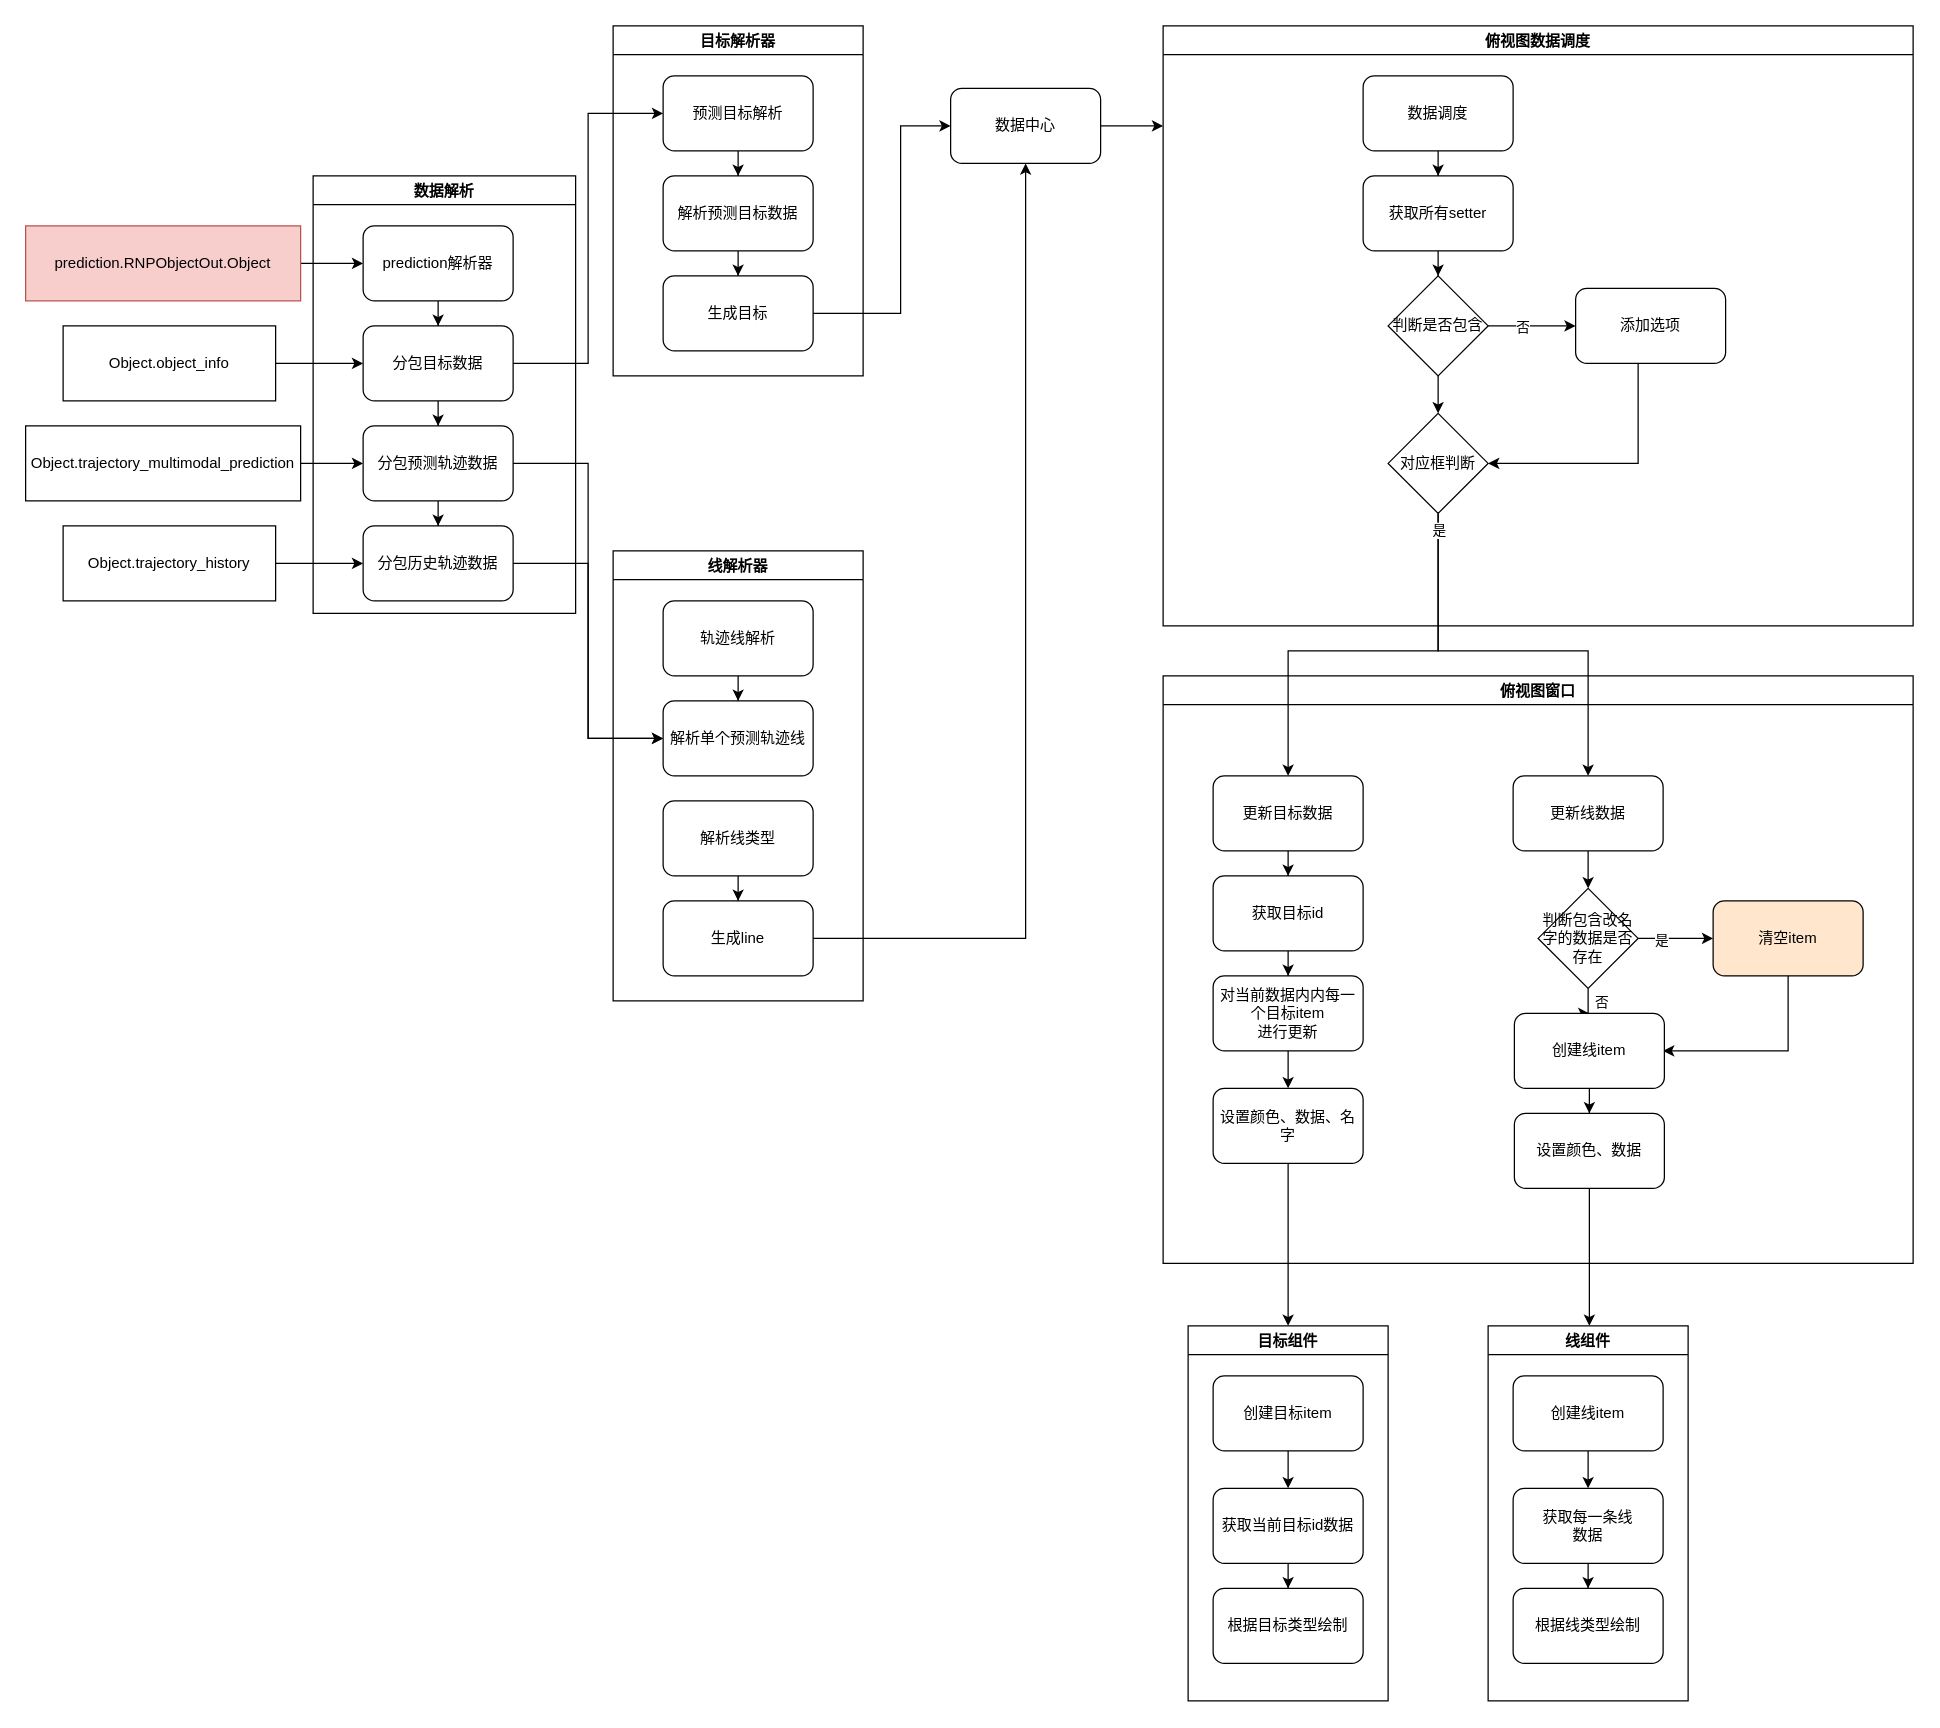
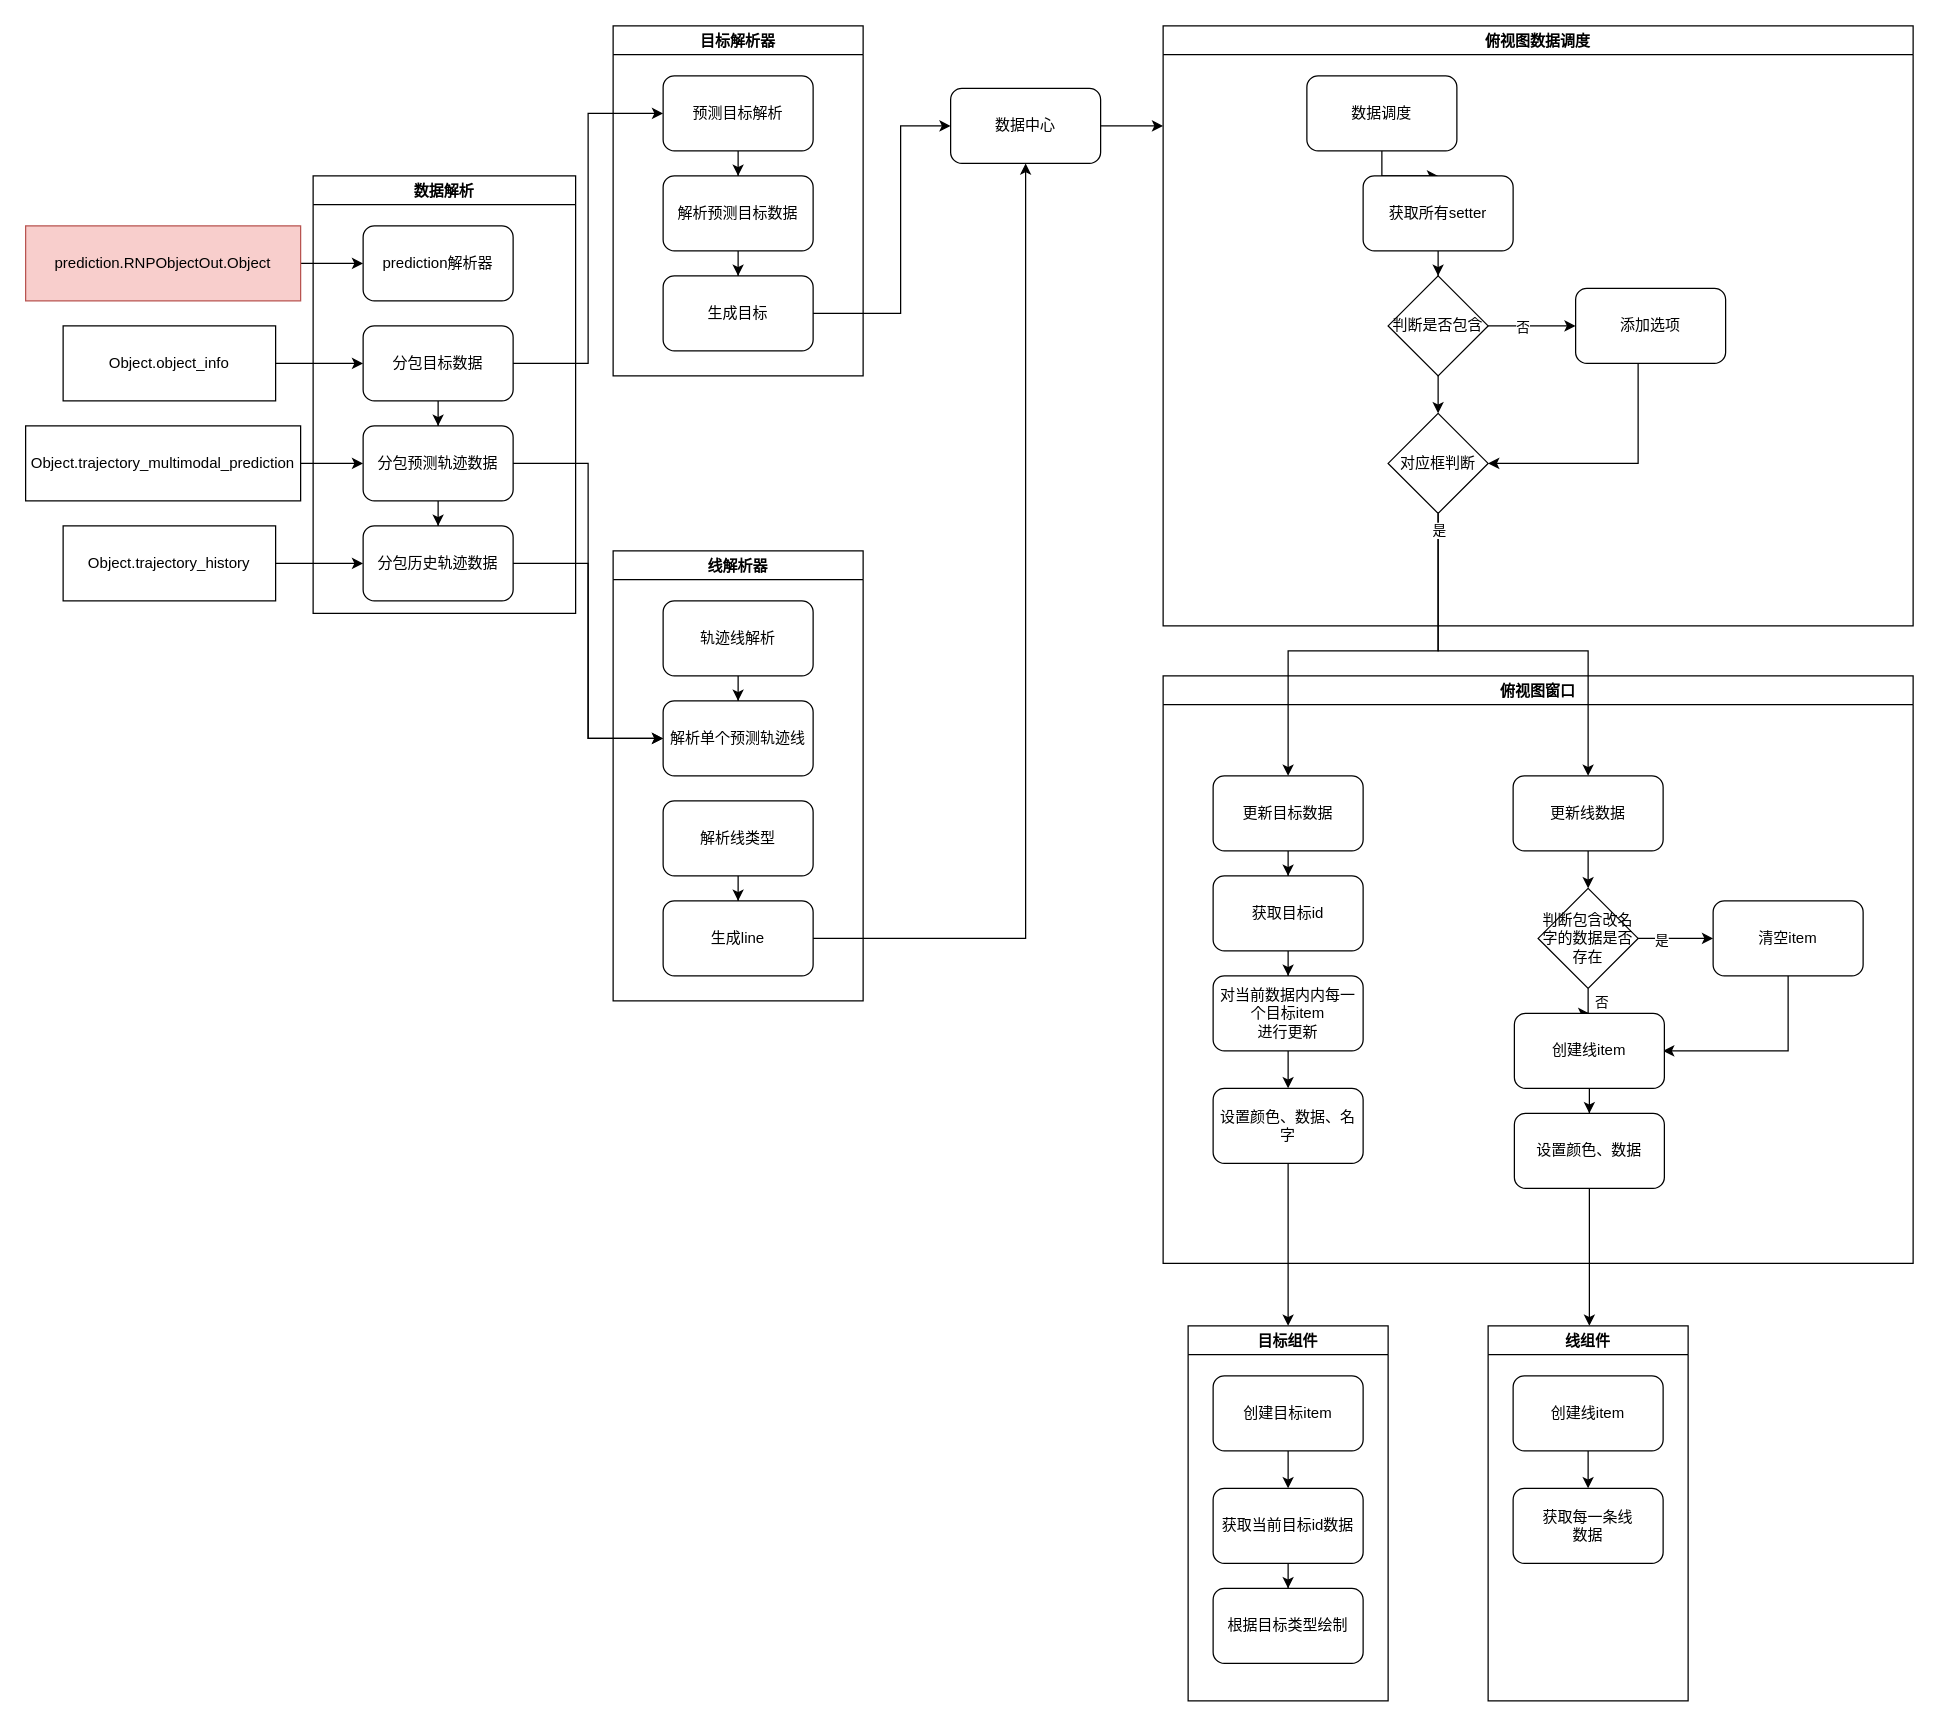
- <mxCell id="23" value="数据调度" style="rounded=1;whiteSpace=wrap;html=1;" parent="14" vertex="1"><mxGeometry x="160" y="40" width="120" height="60" as="geometry" /></mxCell>
+ <mxCell id="23" value="数据调度" style="rounded=1;whiteSpace=wrap;html=1;" parent="14" vertex="1"><mxGeometry x="115" y="40" width="120" height="60" as="geometry" /></mxCell>
- <mxCell id="67" value="" style="edgeStyle=orthogonalEdgeStyle;rounded=0;orthogonalLoop=1;jettySize=auto;html=1;" parent="66" source="68" target="74" edge="1"><mxGeometry relative="1" as="geometry" /></mxCell>
- <mxCell id="36" value="清空item" style="rounded=1;whiteSpace=wrap;html=1;fillColor=#ffe6cc;" parent="24" vertex="1"><mxGeometry x="440" y="180" width="120" height="60" as="geometry" /></mxCell>
+ <mxCell id="36" value="清空item" style="rounded=1;whiteSpace=wrap;html=1;" parent="24" vertex="1"><mxGeometry x="440" y="180" width="120" height="60" as="geometry" /></mxCell>
- <mxCell id="51" value="" style="edgeStyle=orthogonalEdgeStyle;rounded=0;orthogonalLoop=1;jettySize=auto;html=1;" parent="50" source="52" target="53" edge="1"><mxGeometry relative="1" as="geometry" /></mxCell>
- <mxCell id="53" value="根据线类型绘制" style="whiteSpace=wrap;html=1;rounded=1;" parent="50" vertex="1"><mxGeometry x="20" y="210" width="120" height="60" as="geometry" /></mxCell>
